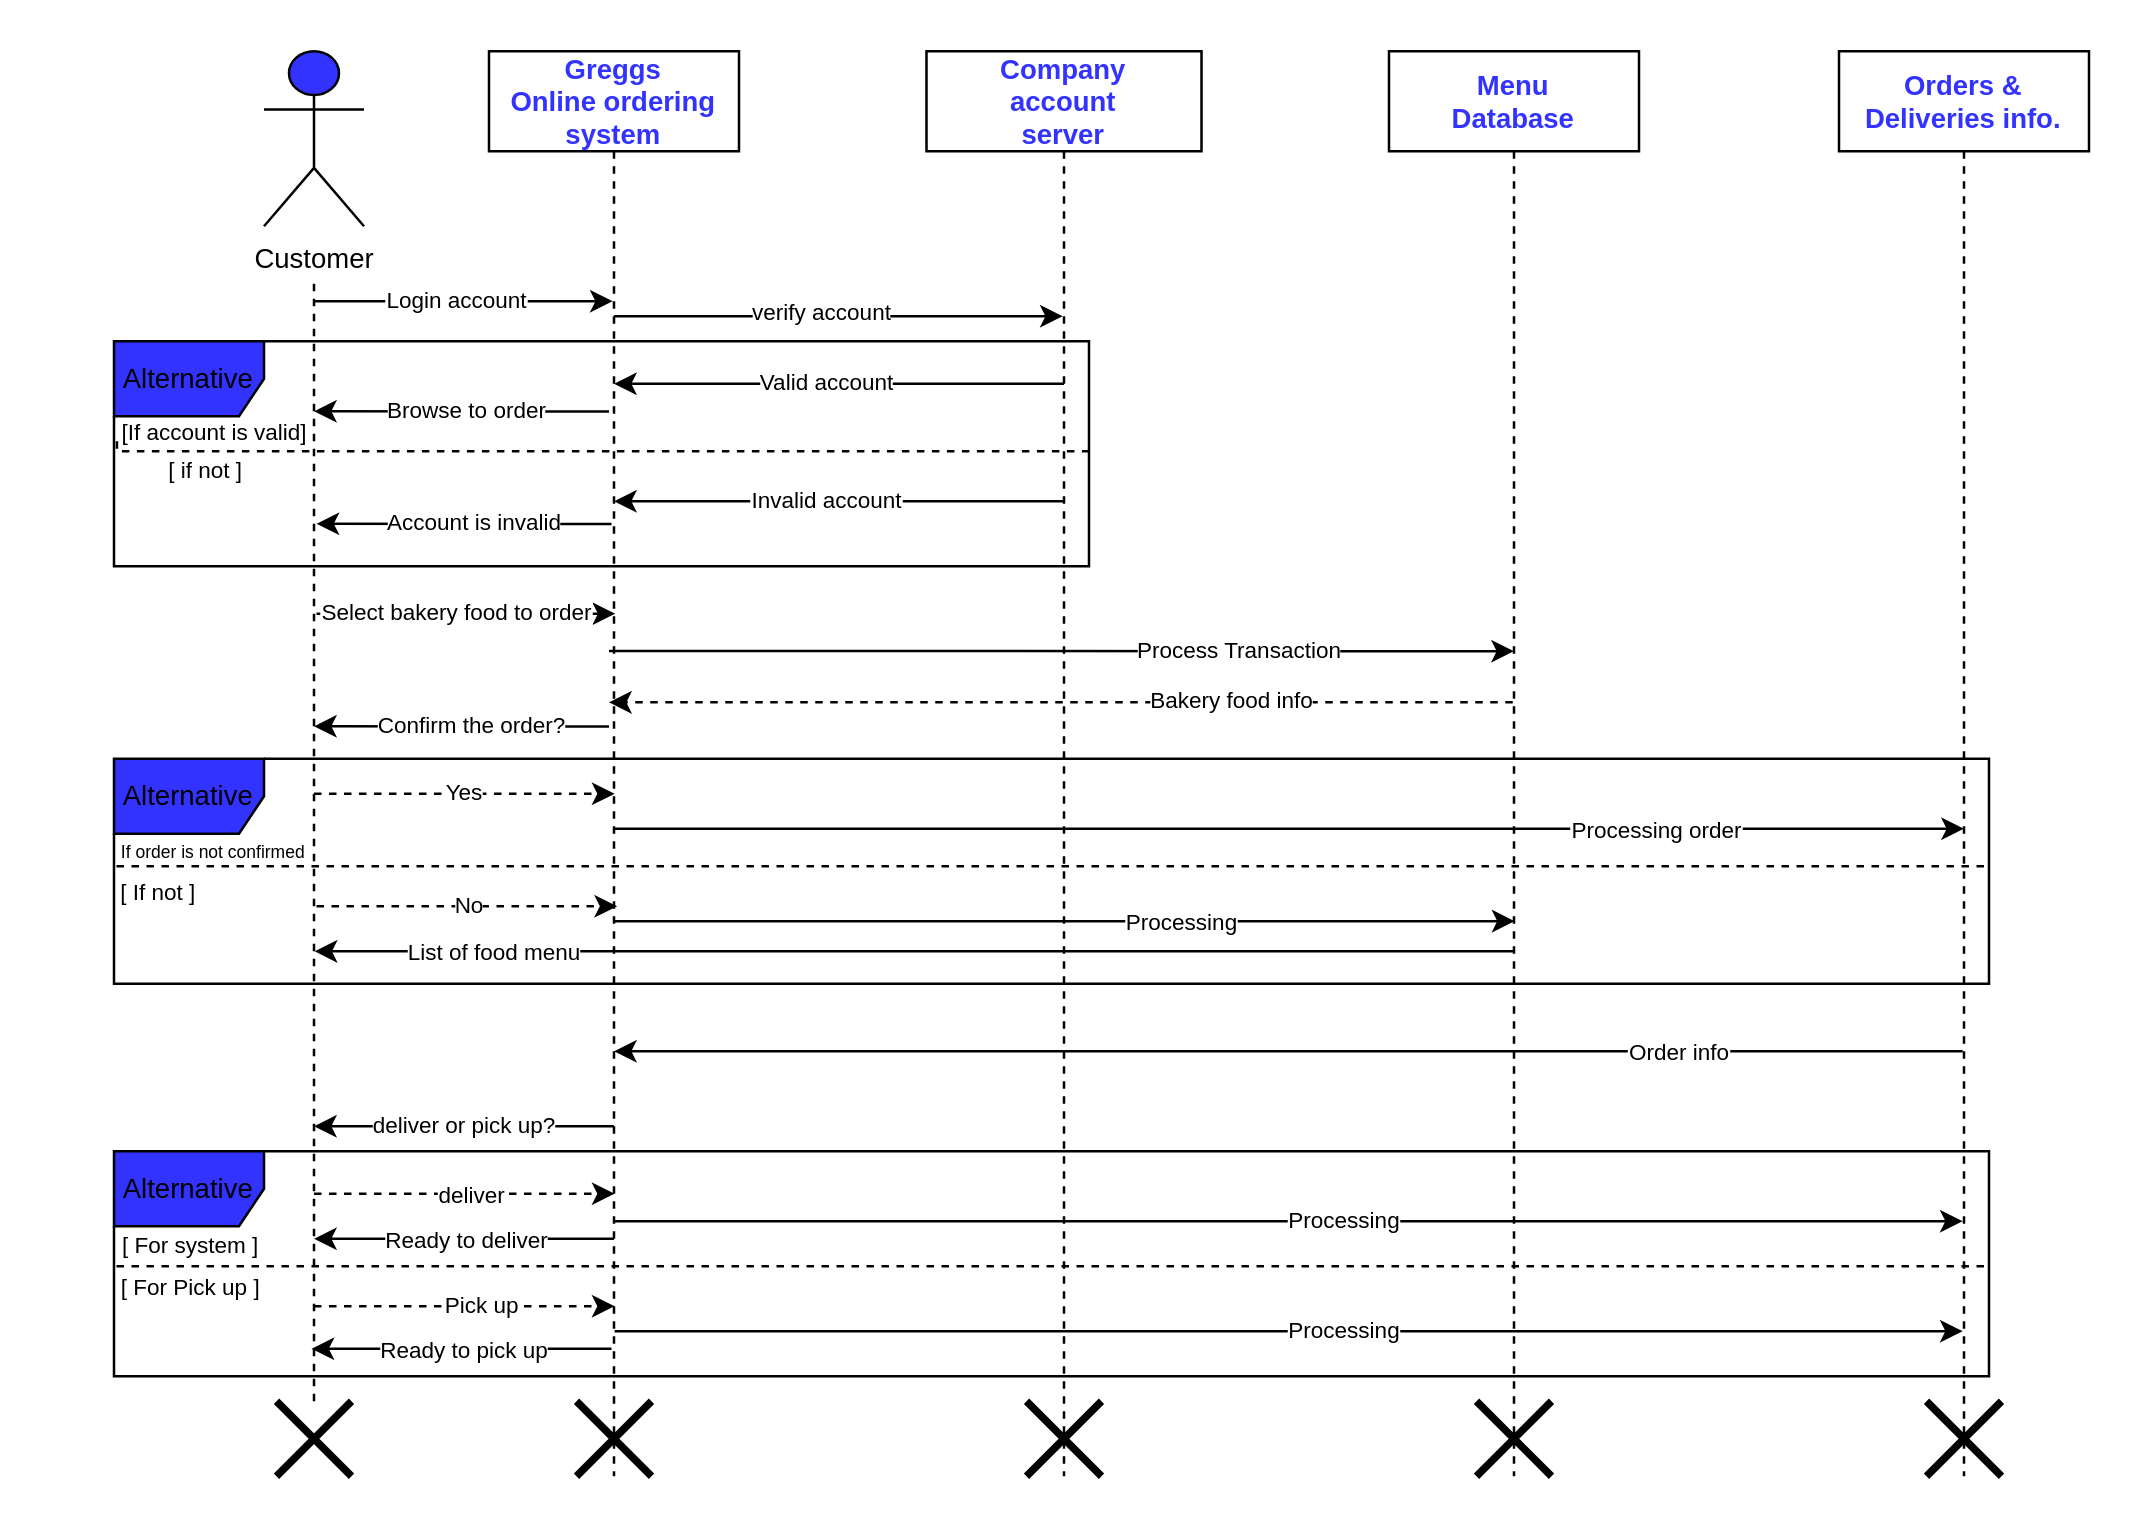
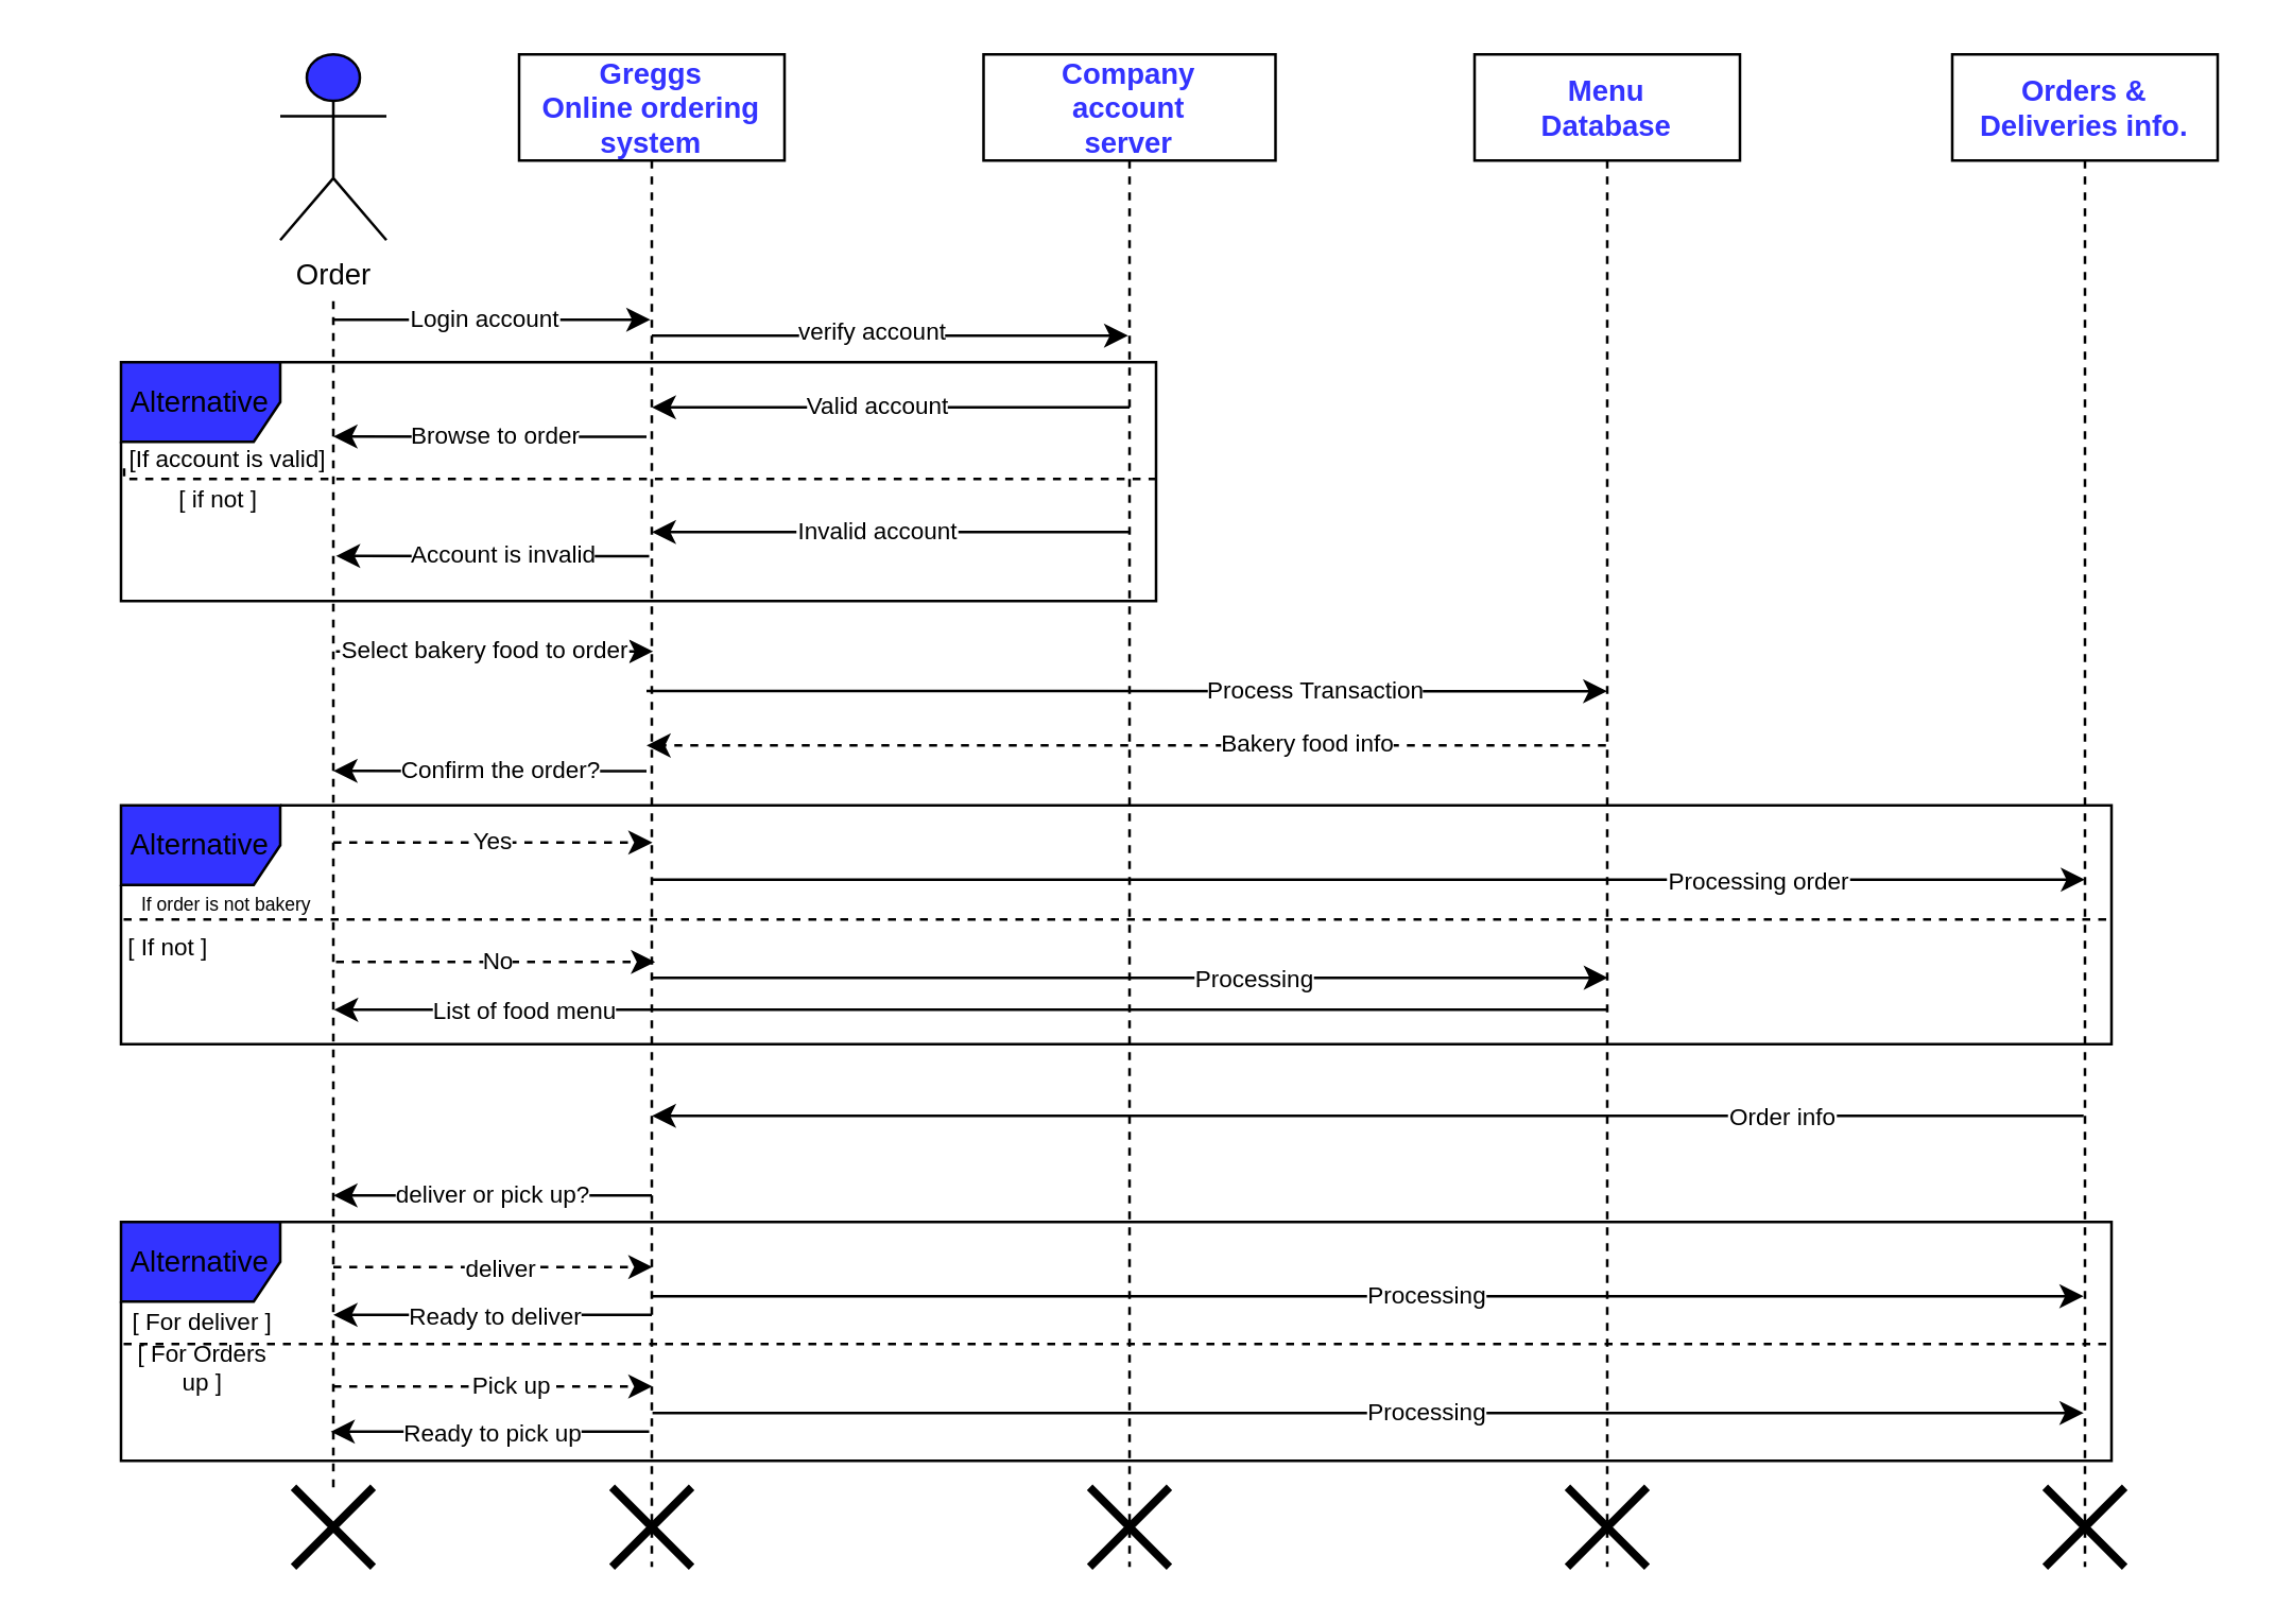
- <mxCell id="14" value="Customer" style="shape=umlActor;verticalLabelPosition=bottom;verticalAlign=top;html=1;outlineConnect=0;fontSize=11;fillColor=#3333FF;" vertex="1" parent="1"><mxGeometry x="105" y="20" width="40" height="70" as="geometry" /></mxCell>
+ <mxCell id="14" value="Order" style="shape=umlActor;verticalLabelPosition=bottom;verticalAlign=top;html=1;outlineConnect=0;fontSize=11;fillColor=#3333FF;" vertex="1" parent="1"><mxGeometry x="105" y="20" width="40" height="70" as="geometry" /></mxCell>
- <mxCell id="42" value="&lt;font style=&quot;line-height: 0.9; font-size: 7px;&quot;&gt;If order is not confirmed&lt;/font&gt;" style="text;html=1;strokeColor=none;fillColor=none;align=center;verticalAlign=middle;whiteSpace=wrap;rounded=0;fontSize=11;fontColor=#000000;" vertex="1" parent="1"><mxGeometry x="20" y="324" width="130" height="30" as="geometry" /></mxCell>
+ <mxCell id="42" value="&lt;font style=&quot;line-height: 0.9; font-size: 7px;&quot;&gt;If order is not bakery&lt;/font&gt;" style="text;html=1;strokeColor=none;fillColor=none;align=center;verticalAlign=middle;whiteSpace=wrap;rounded=0;fontSize=11;fontColor=#000000;" vertex="1" parent="1"><mxGeometry x="20" y="324" width="130" height="30" as="geometry" /></mxCell>
- <mxCell id="7" value="[ For system ]" style="text;html=1;strokeColor=none;fillColor=none;align=center;verticalAlign=middle;whiteSpace=wrap;rounded=0;fontSize=9;fontColor=#000000;" vertex="1" parent="5"><mxGeometry x="-324" y="463" width="60" height="30" as="geometry" /></mxCell>
+ <mxCell id="7" value="[ For deliver ]" style="text;html=1;strokeColor=none;fillColor=none;align=center;verticalAlign=middle;whiteSpace=wrap;rounded=0;fontSize=9;fontColor=#000000;" vertex="1" parent="5"><mxGeometry x="-324" y="463" width="60" height="30" as="geometry" /></mxCell>
- <mxCell id="8" value="[ For Pick up ]" style="text;html=1;strokeColor=none;fillColor=none;align=center;verticalAlign=middle;whiteSpace=wrap;rounded=0;fontSize=9;fontColor=#000000;" vertex="1" parent="5"><mxGeometry x="-324" y="480" width="60" height="30" as="geometry" /></mxCell>
+ <mxCell id="8" value="[ For Orders up ]" style="text;html=1;strokeColor=none;fillColor=none;align=center;verticalAlign=middle;whiteSpace=wrap;rounded=0;fontSize=9;fontColor=#000000;" vertex="1" parent="5"><mxGeometry x="-324" y="480" width="60" height="30" as="geometry" /></mxCell>
